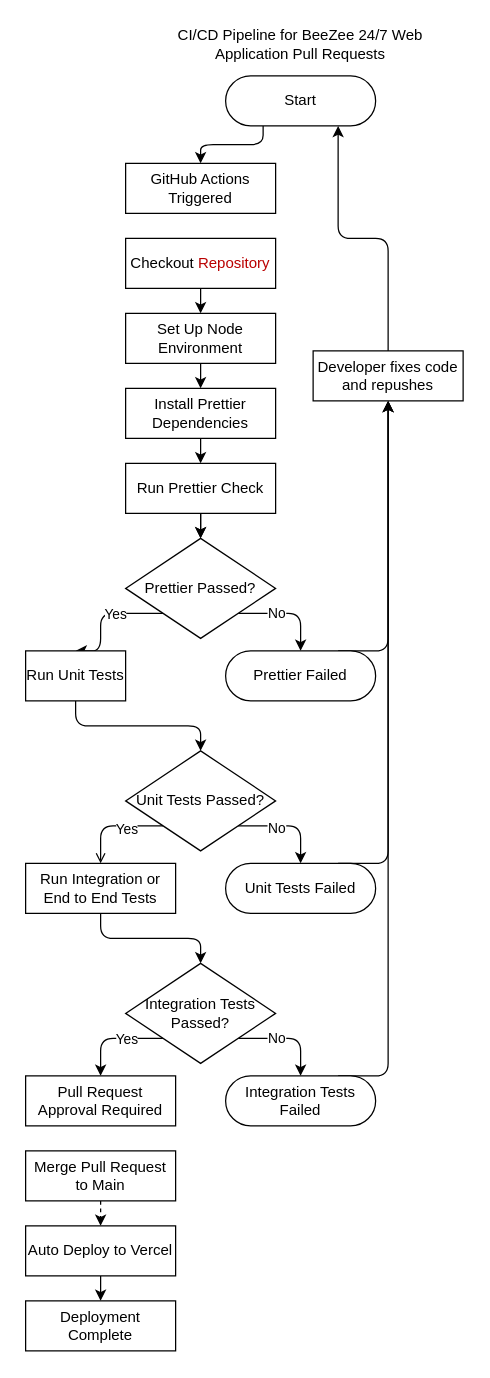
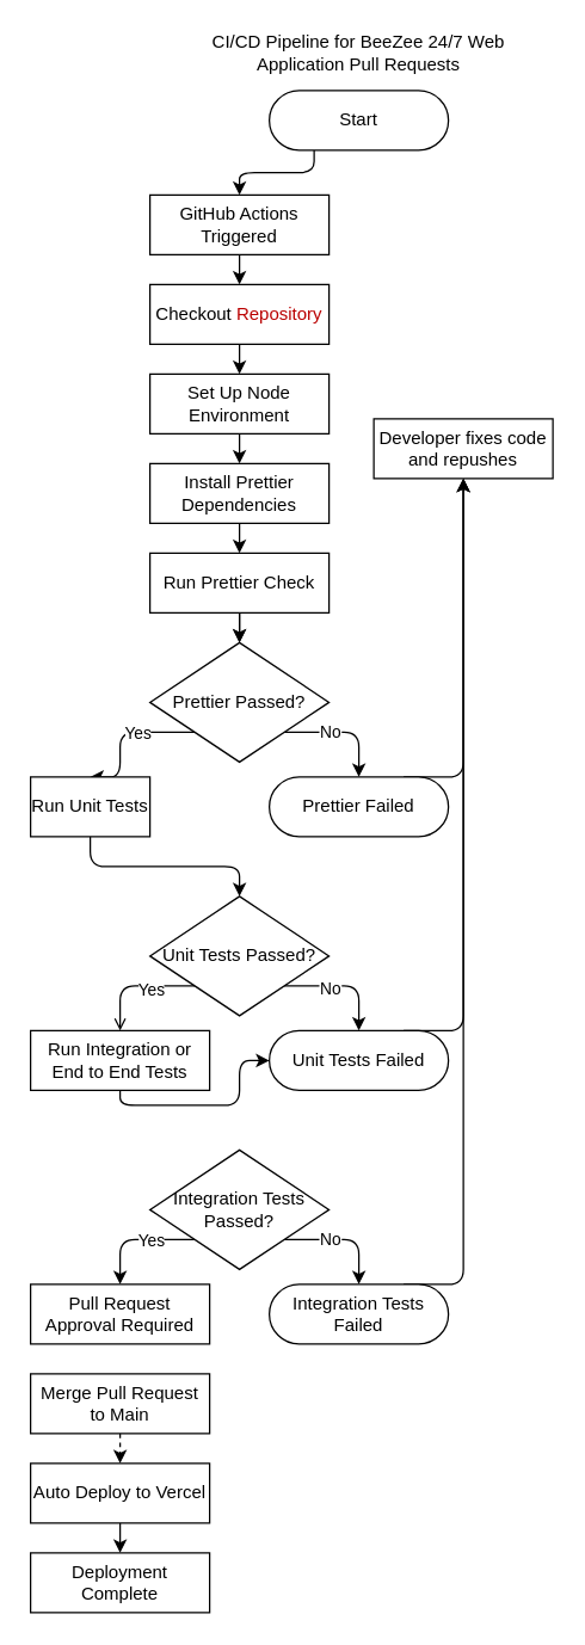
+ <mxCell id="4" style="edgeStyle=orthogonalEdgeStyle;html=1;exitX=0.5;exitY=1;exitDx=0;exitDy=0;entryX=0.5;entryY=0;entryDx=0;entryDy=0;" parent="1" source="5" target="7" edge="1"><mxGeometry relative="1" as="geometry" /></mxCell>
- <mxCell id="46" style="edgeStyle=orthogonalEdgeStyle;html=1;exitX=0.5;exitY=0;exitDx=0;exitDy=0;entryX=0.75;entryY=1;entryDx=0;entryDy=0;" parent="1" source="47" target="3" edge="1"><mxGeometry relative="1" as="geometry" /></mxCell>
- <mxCell id="29" style="edgeStyle=orthogonalEdgeStyle;html=1;exitX=0.5;exitY=1;exitDx=0;exitDy=0;entryX=0.5;entryY=0;entryDx=0;entryDy=0;" parent="1" source="30" target="37" edge="1"><mxGeometry relative="1" as="geometry" /></mxCell>
+ <mxCell id="29" style="edgeStyle=orthogonalEdgeStyle;html=1;exitX=0.5;exitY=1;exitDx=0;exitDy=0;" parent="1" source="30" target="32" edge="1"><mxGeometry relative="1" as="geometry" /></mxCell>
